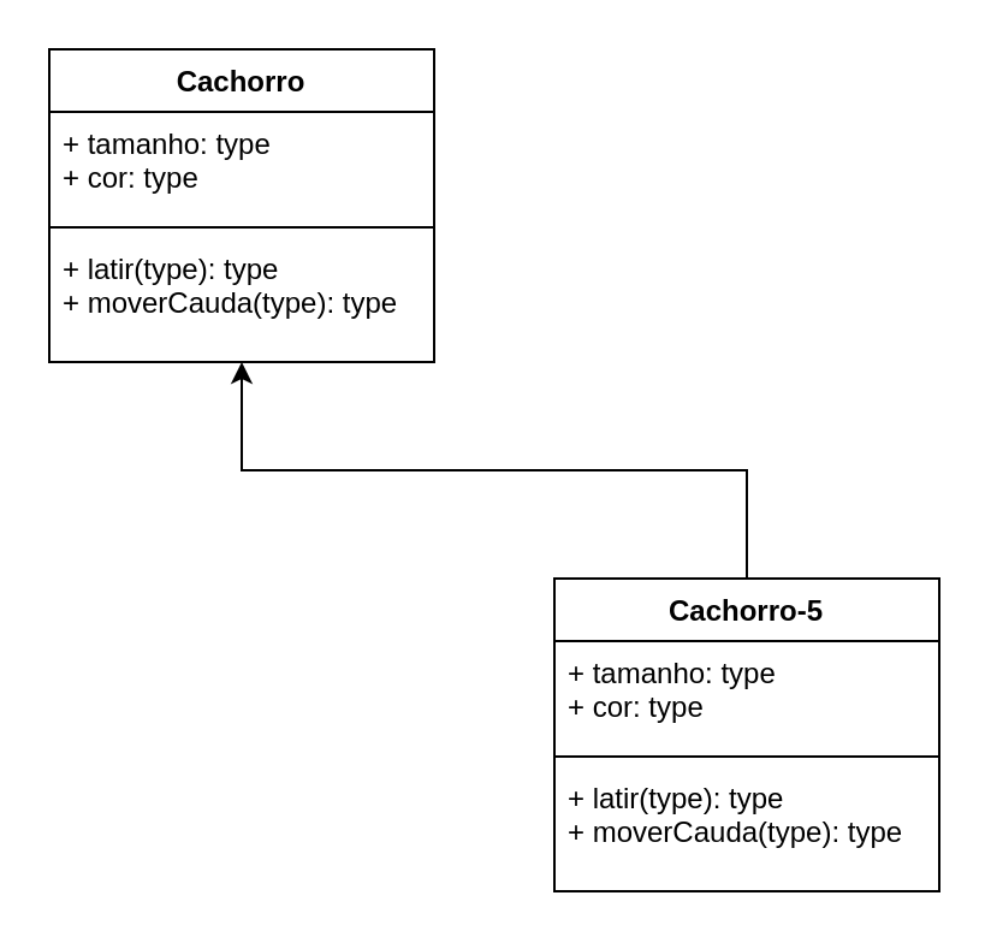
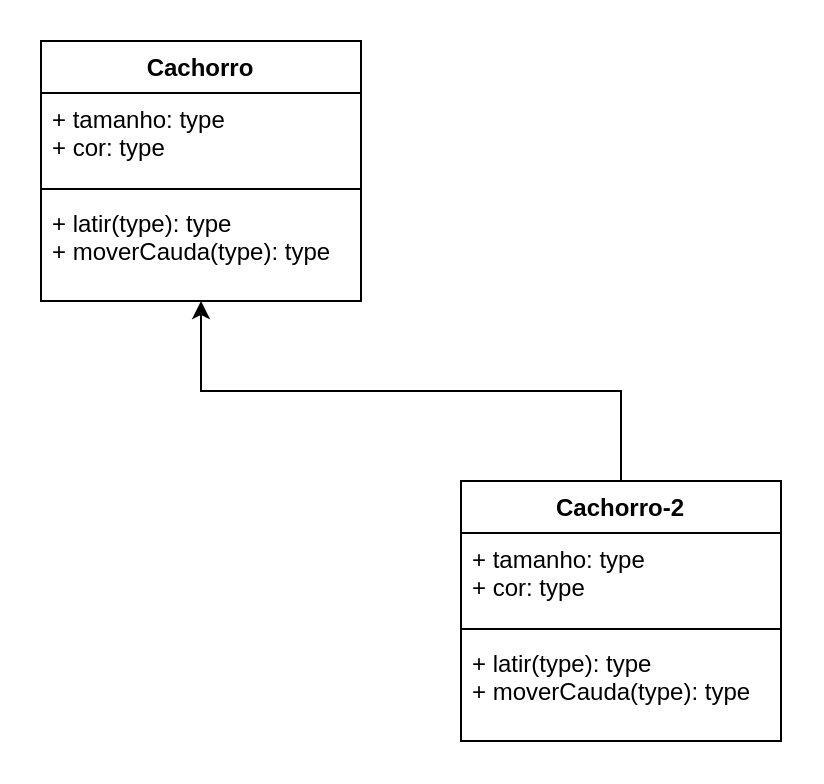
- <mxCell id="6" value="Cachorro-5&lt;div&gt;&lt;br&gt;&lt;/div&gt;" style="swimlane;fontStyle=1;align=center;verticalAlign=top;childLayout=stackLayout;horizontal=1;startSize=26;horizontalStack=0;resizeParent=1;resizeParentMax=0;resizeLast=0;collapsible=1;marginBottom=0;whiteSpace=wrap;html=1;" vertex="1" parent="1"><mxGeometry x="230" y="240" width="160" height="130" as="geometry" /></mxCell>
+ <mxCell id="6" value="Cachorro-2&lt;div&gt;&lt;br&gt;&lt;/div&gt;" style="swimlane;fontStyle=1;align=center;verticalAlign=top;childLayout=stackLayout;horizontal=1;startSize=26;horizontalStack=0;resizeParent=1;resizeParentMax=0;resizeLast=0;collapsible=1;marginBottom=0;whiteSpace=wrap;html=1;" vertex="1" parent="1"><mxGeometry x="230" y="240" width="160" height="130" as="geometry" /></mxCell>
